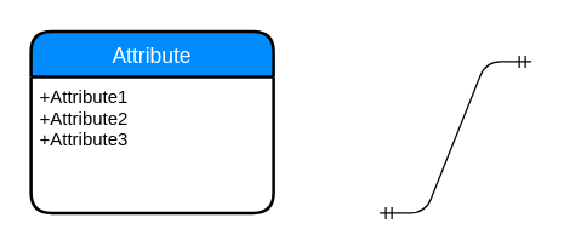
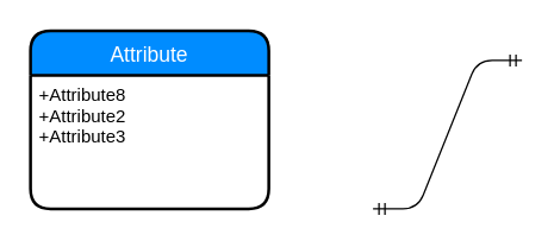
- <mxCell id="3" value="+Attribute1&#10;+Attribute2&#10;+Attribute3" style="align=left;strokeColor=none;fillColor=none;spacingLeft=4;fontSize=12;verticalAlign=top;resizable=0;rotatable=0;part=1;" vertex="1" parent="2"><mxGeometry y="30" width="160" height="90" as="geometry" /></mxCell>
+ <mxCell id="3" value="+Attribute8&#10;+Attribute2&#10;+Attribute3" style="align=left;strokeColor=none;fillColor=none;spacingLeft=4;fontSize=12;verticalAlign=top;resizable=0;rotatable=0;part=1;" vertex="1" parent="2"><mxGeometry y="30" width="160" height="90" as="geometry" /></mxCell>
